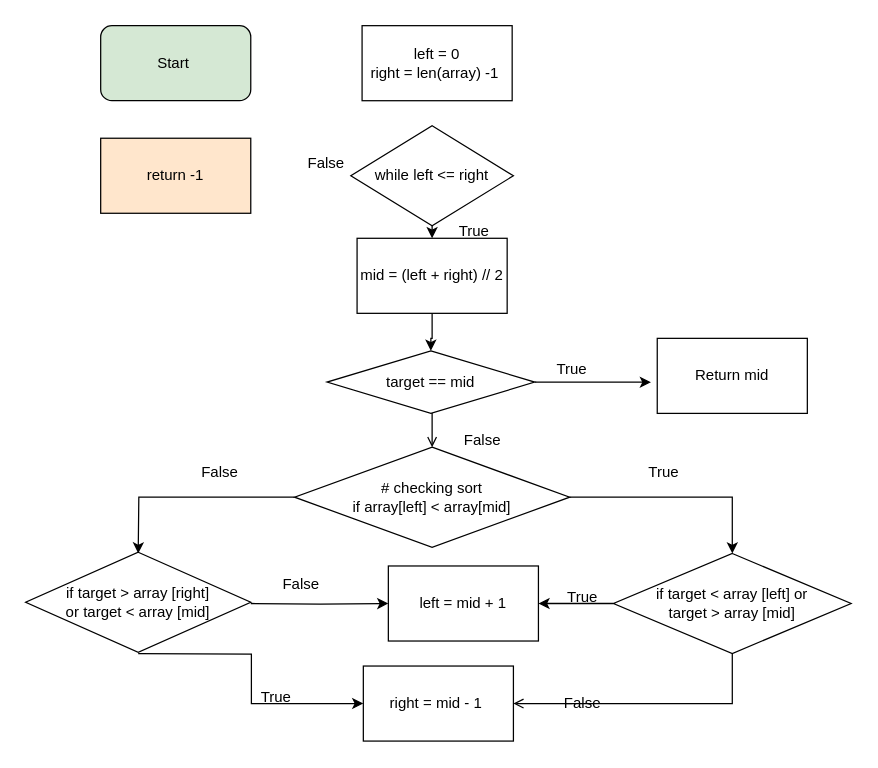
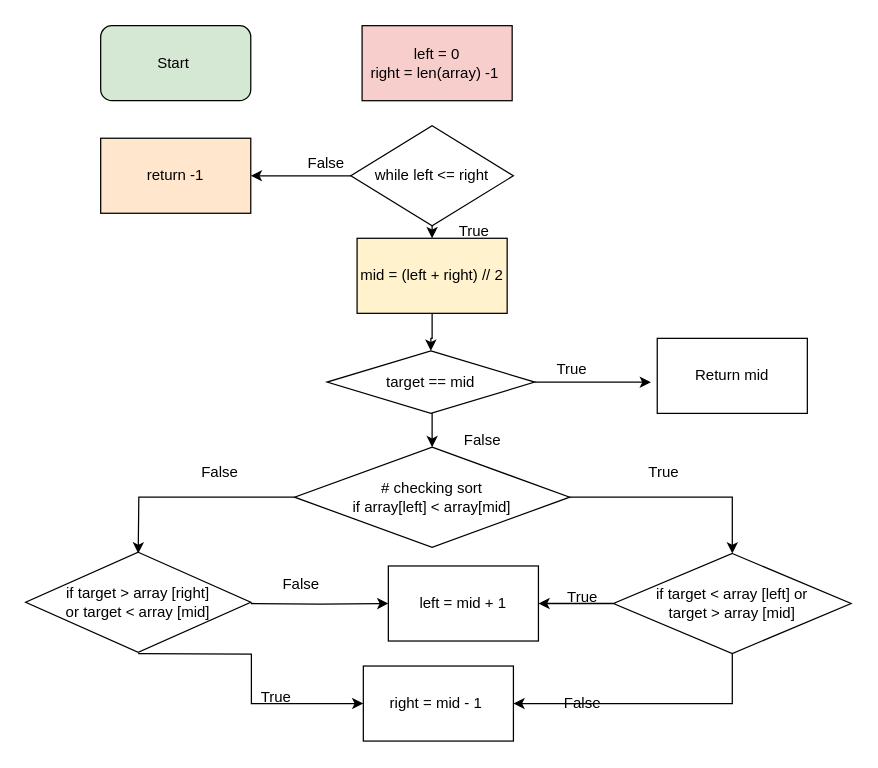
- <mxCell id="3" value="left = 0&lt;br&gt;right = len(array) -1&amp;nbsp;" style="rounded=0;whiteSpace=wrap;html=1;" vertex="1" parent="1"><mxGeometry x="289" y="20" width="120" height="60" as="geometry" /></mxCell>
+ <mxCell id="3" value="left = 0&lt;br&gt;right = len(array) -1&amp;nbsp;" style="rounded=0;whiteSpace=wrap;html=1;fillColor=#f8cecc;" vertex="1" parent="1"><mxGeometry x="289" y="20" width="120" height="60" as="geometry" /></mxCell>
+ <mxCell id="5" style="edgeStyle=orthogonalEdgeStyle;rounded=0;orthogonalLoop=1;jettySize=auto;html=1;entryX=1;entryY=0.5;entryDx=0;entryDy=0;" edge="1" parent="1" source="6" target="7"><mxGeometry relative="1" as="geometry" /></mxCell>
- <mxCell id="12" value="mid = (left + right) // 2" style="rounded=0;whiteSpace=wrap;html=1;" vertex="1" parent="1"><mxGeometry x="285" y="190" width="120" height="60" as="geometry" /></mxCell>
+ <mxCell id="12" value="mid = (left + right) // 2" style="rounded=0;whiteSpace=wrap;html=1;fillColor=#fff2cc;" vertex="1" parent="1"><mxGeometry x="285" y="190" width="120" height="60" as="geometry" /></mxCell>
- <mxCell id="29" style="edgeStyle=orthogonalEdgeStyle;rounded=0;orthogonalLoop=1;jettySize=auto;html=1;exitX=0.5;exitY=1;exitDx=0;exitDy=0;entryX=0.5;entryY=0;entryDx=0;entryDy=0;endArrow=open;" edge="1" parent="1" source="31" target="10"><mxGeometry relative="1" as="geometry" /></mxCell>
+ <mxCell id="29" style="edgeStyle=orthogonalEdgeStyle;rounded=0;orthogonalLoop=1;jettySize=auto;html=1;exitX=0.5;exitY=1;exitDx=0;exitDy=0;entryX=0.5;entryY=0;entryDx=0;entryDy=0;" edge="1" parent="1" source="31" target="10"><mxGeometry relative="1" as="geometry" /></mxCell>
- <mxCell id="14" style="edgeStyle=orthogonalEdgeStyle;rounded=0;orthogonalLoop=1;jettySize=auto;html=1;exitX=0.5;exitY=1;exitDx=0;exitDy=0;entryX=1;entryY=0.5;entryDx=0;entryDy=0;endArrow=open;" edge="1" parent="1" source="15" target="17"><mxGeometry relative="1" as="geometry" /></mxCell>
+ <mxCell id="14" style="edgeStyle=orthogonalEdgeStyle;rounded=0;orthogonalLoop=1;jettySize=auto;html=1;exitX=0.5;exitY=1;exitDx=0;exitDy=0;entryX=1;entryY=0.5;entryDx=0;entryDy=0;" edge="1" parent="1" source="15" target="17"><mxGeometry relative="1" as="geometry" /></mxCell>
